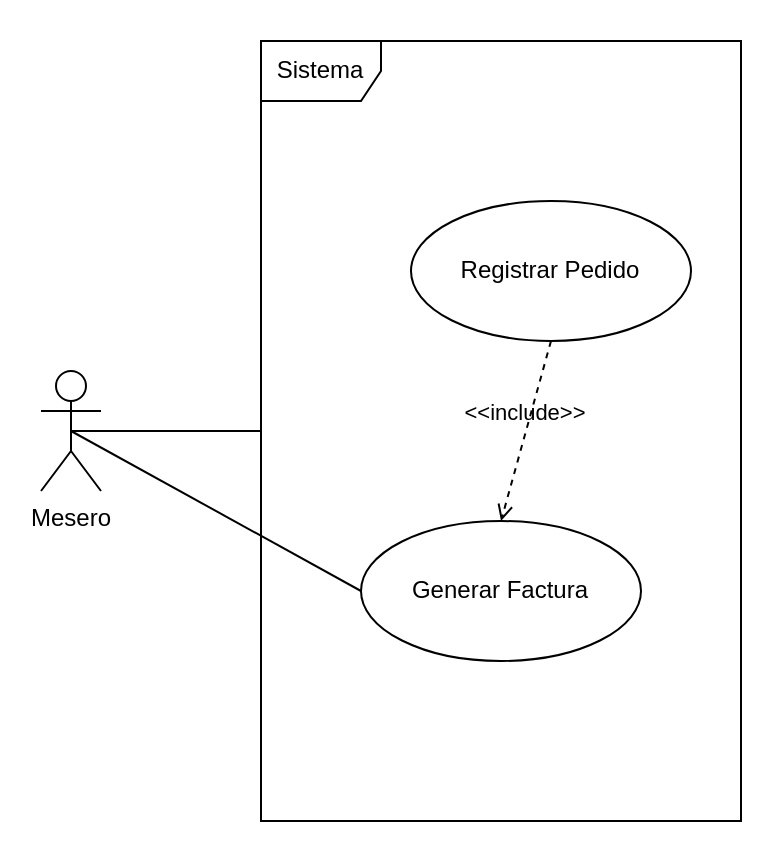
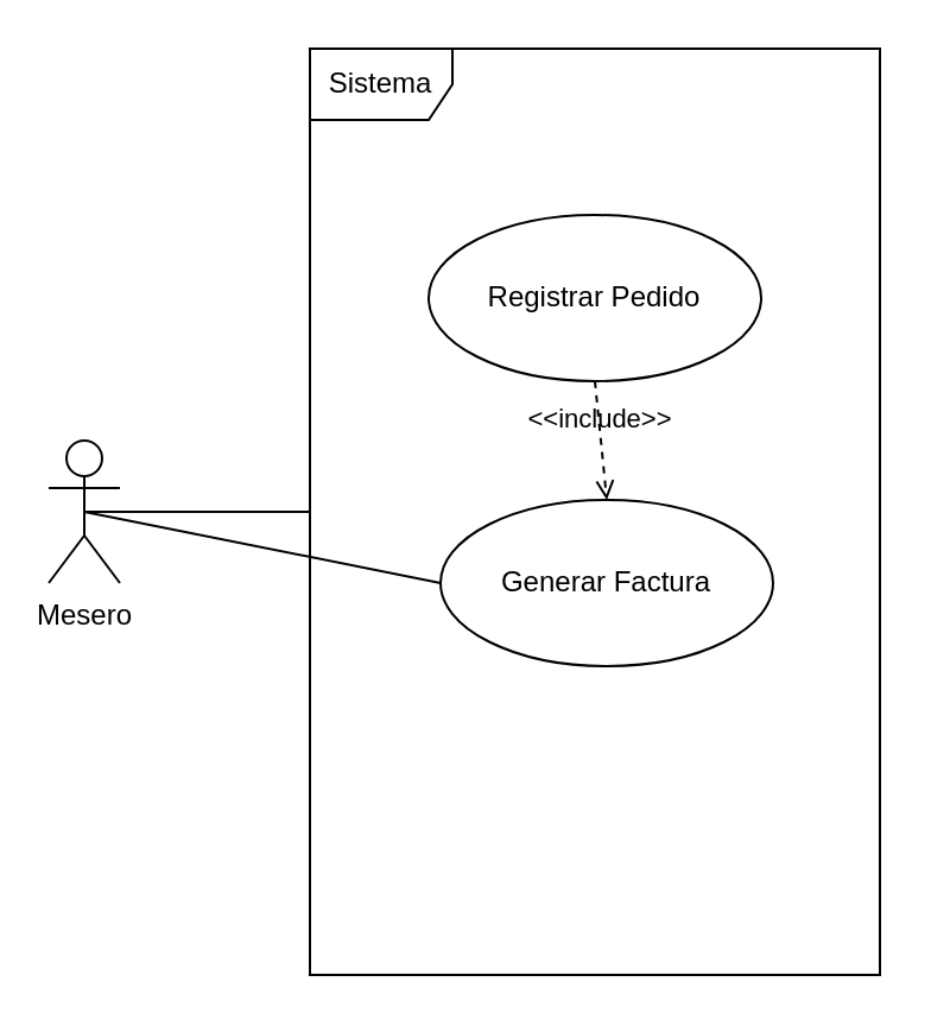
- <mxCell id="3" value="Registrar Pedido" style="ellipse;whiteSpace=wrap;html=1;" vertex="1" parent="1"><mxGeometry x="205" y="100" width="140" height="70" as="geometry" /></mxCell>
+ <mxCell id="3" value="Registrar Pedido" style="ellipse;whiteSpace=wrap;html=1;" vertex="1" parent="1"><mxGeometry x="180" y="90" width="140" height="70" as="geometry" /></mxCell>
- <mxCell id="4" value="Generar Factura" style="ellipse;whiteSpace=wrap;html=1;" vertex="1" parent="1"><mxGeometry x="180" y="260" width="140" height="70" as="geometry" /></mxCell>
+ <mxCell id="4" value="Generar Factura" style="ellipse;whiteSpace=wrap;html=1;" vertex="1" parent="1"><mxGeometry x="185" y="210" width="140" height="70" as="geometry" /></mxCell>
